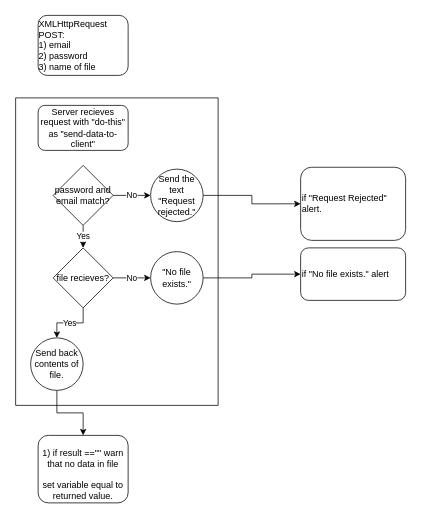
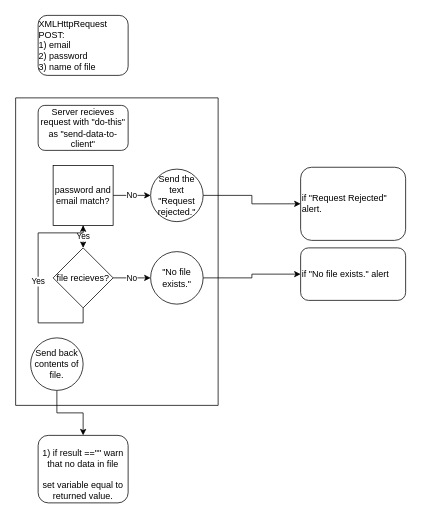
- <mxCell id="6" value="password and email match?" style="rhombus;whiteSpace=wrap;html=1;" vertex="1" parent="1"><mxGeometry x="70" y="220" width="80" height="80" as="geometry" /></mxCell>
+ <mxCell id="6" value="password and email match?" style="whiteSpace=wrap;html=1;rounded=0;" vertex="1" parent="1"><mxGeometry x="70" y="220" width="80" height="80" as="geometry" /></mxCell>
- <mxCell id="10" value="Yes" style="edgeStyle=orthogonalEdgeStyle;rounded=0;orthogonalLoop=1;jettySize=auto;html=1;exitX=0.5;exitY=1;exitDx=0;exitDy=0;entryX=0.5;entryY=0;entryDx=0;entryDy=0;" edge="1" parent="1" source="11" target="15"><mxGeometry relative="1" as="geometry" /></mxCell>
+ <mxCell id="10" value="Yes" style="edgeStyle=orthogonalEdgeStyle;rounded=0;orthogonalLoop=1;jettySize=auto;html=1;exitX=0.5;exitY=1;exitDx=0;exitDy=0;" edge="1" parent="1" source="11" target="6"><mxGeometry relative="1" as="geometry" /></mxCell>
